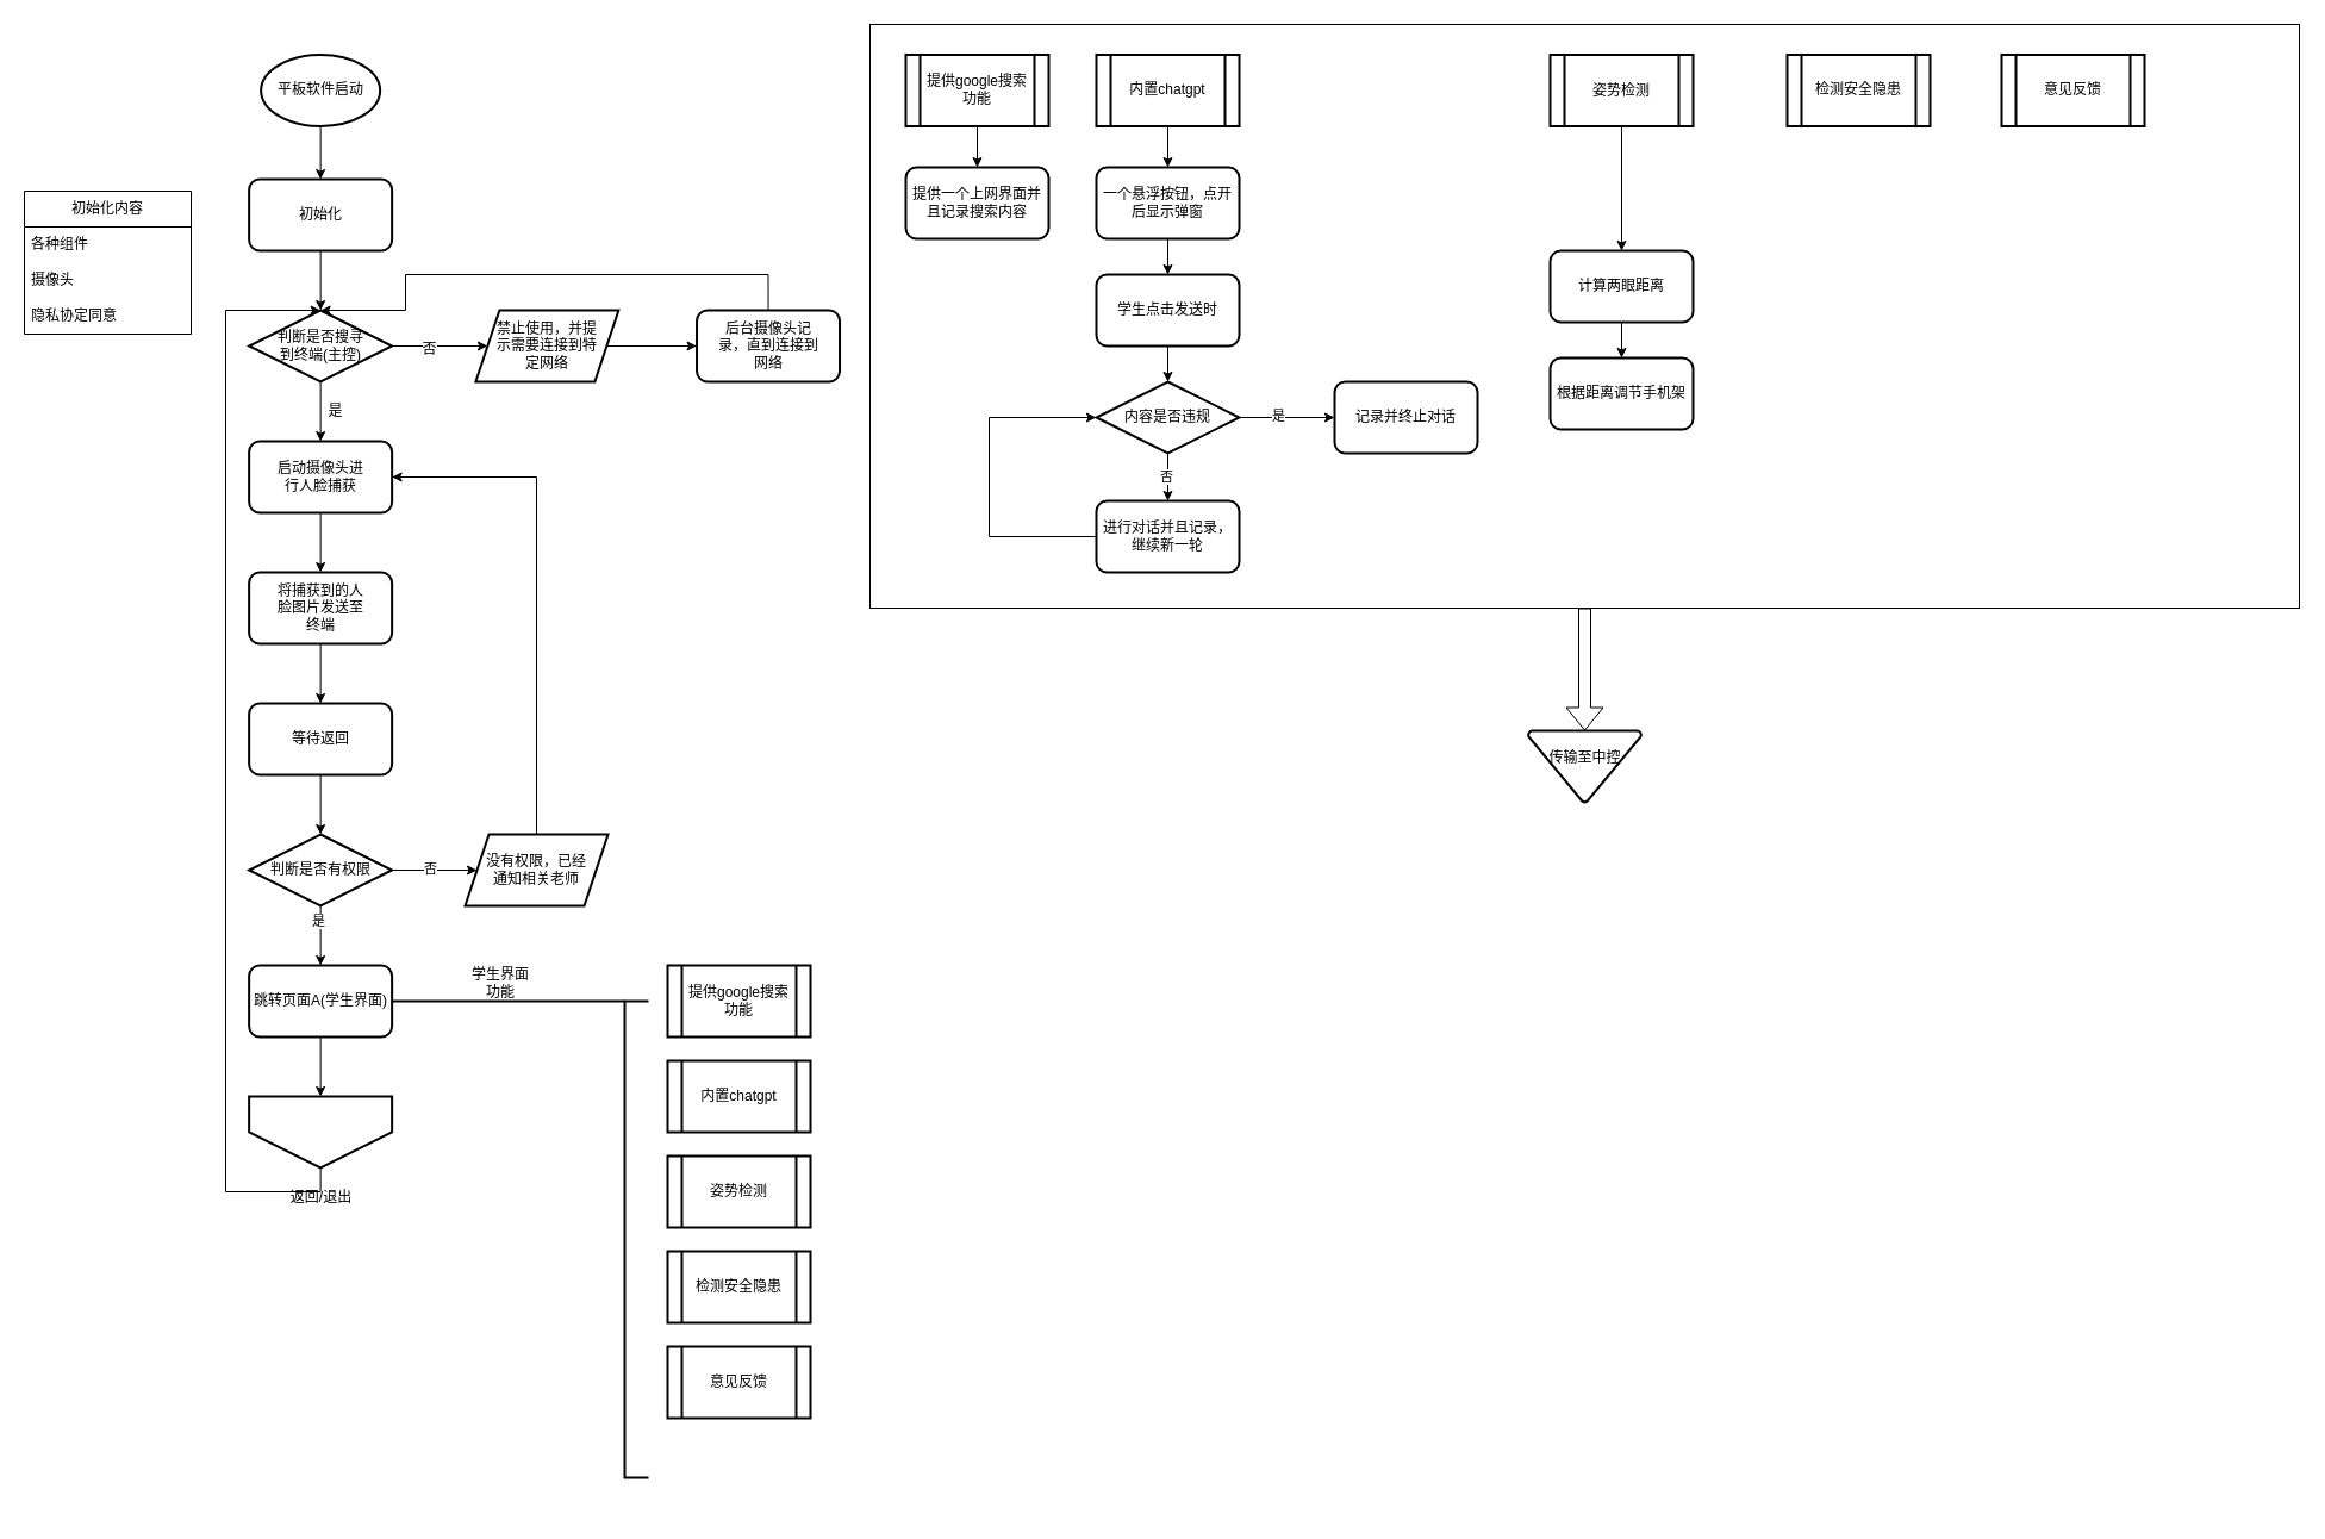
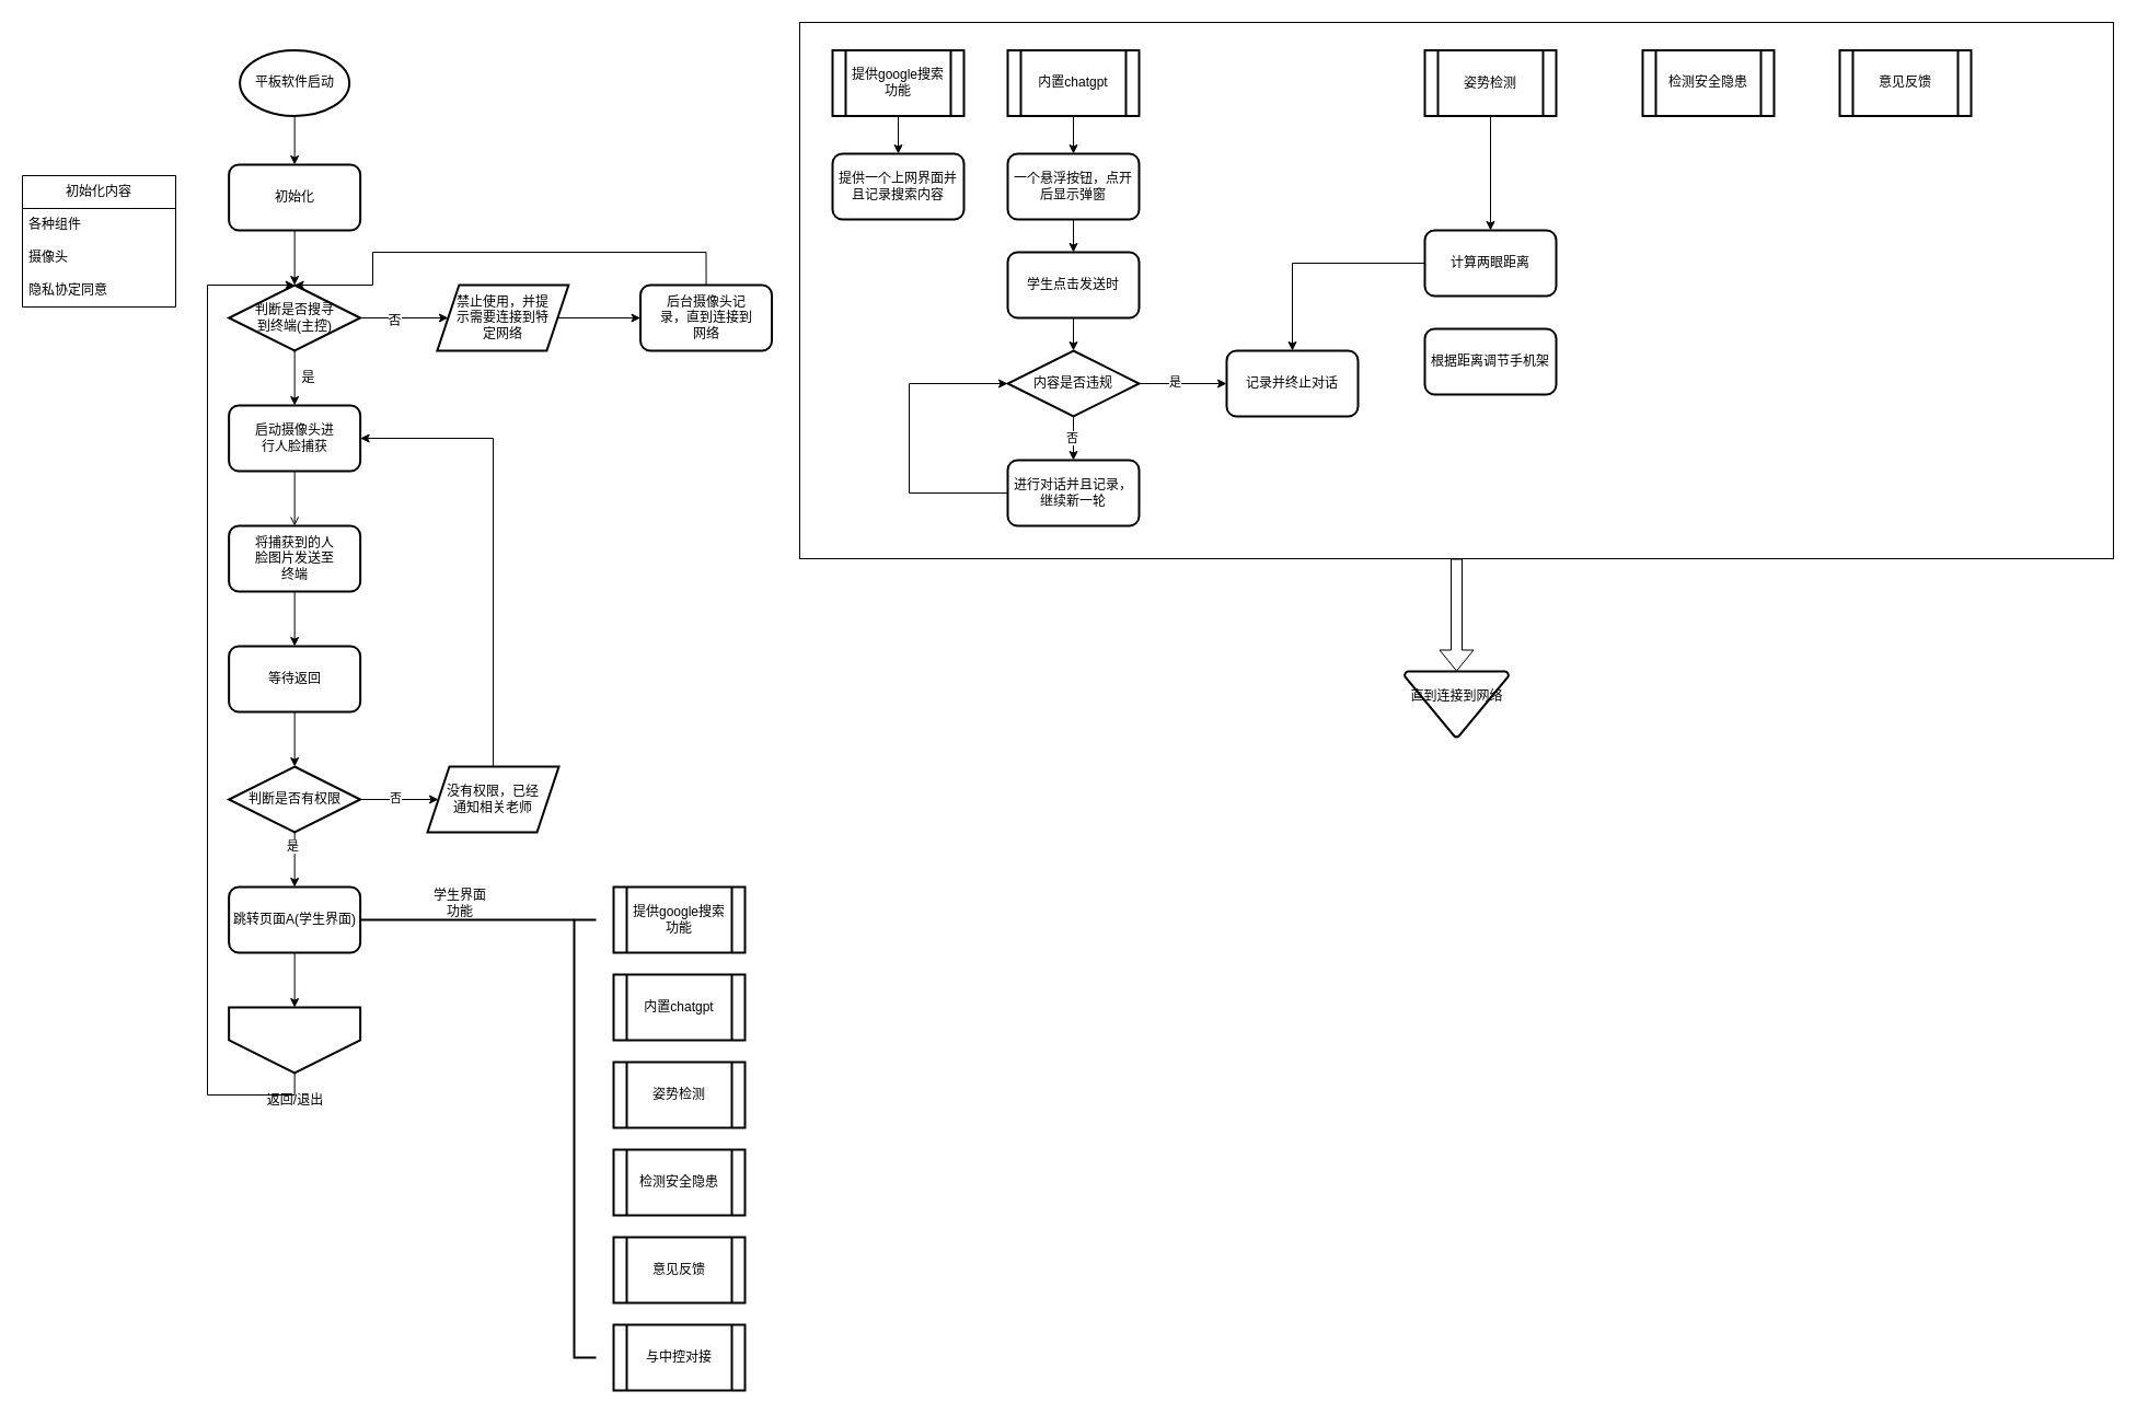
- <mxCell id="62" value="" style="edgeStyle=orthogonalEdgeStyle;rounded=0;orthogonalLoop=1;jettySize=auto;html=1;" parent="1" source="63" target="64" edge="1"><mxGeometry relative="1" as="geometry" /></mxCell>
+ <mxCell id="62" value="" style="edgeStyle=orthogonalEdgeStyle;rounded=0;orthogonalLoop=1;jettySize=auto;html=1;" parent="1" source="63" target="52" edge="1"><mxGeometry relative="1" as="geometry" /></mxCell>
- <mxCell id="13" value="" style="edgeStyle=orthogonalEdgeStyle;rounded=0;orthogonalLoop=1;jettySize=auto;html=1;fontFamily=Helvetica;fontSize=12;fontColor=default;labelBorderColor=none;labelBackgroundColor=none;" parent="1" source="14" target="16" edge="1"><mxGeometry relative="1" as="geometry" /></mxCell>
+ <mxCell id="13" value="" style="edgeStyle=orthogonalEdgeStyle;rounded=0;orthogonalLoop=1;jettySize=auto;html=1;fontFamily=Helvetica;fontSize=12;fontColor=default;labelBorderColor=none;labelBackgroundColor=none;endArrow=open;" parent="1" source="14" target="16" edge="1"><mxGeometry relative="1" as="geometry" /></mxCell>
- <mxCell id="67" value="传输至中控&lt;br&gt;&lt;div&gt;&lt;br/&gt;&lt;/div&gt;" style="strokeWidth=2;html=1;shape=mxgraph.flowchart.merge_or_storage;whiteSpace=wrap;" parent="1" vertex="1"><mxGeometry x="1282.5" y="613" width="95" height="60" as="geometry" /></mxCell>
+ <mxCell id="67" value="直到连接到网络&lt;br&gt;&lt;div&gt;&lt;br/&gt;&lt;/div&gt;" style="strokeWidth=2;html=1;shape=mxgraph.flowchart.merge_or_storage;whiteSpace=wrap;" parent="1" vertex="1"><mxGeometry x="1282.5" y="613" width="95" height="60" as="geometry" /></mxCell>
+ <mxCell id="38" value="与中控对接" style="shape=process;whiteSpace=wrap;html=1;backgroundOutline=1;strokeColor=default;strokeWidth=2;align=center;verticalAlign=middle;fontFamily=Helvetica;fontSize=12;fontColor=default;labelBorderColor=none;labelBackgroundColor=none;fillColor=default;" parent="1" vertex="1"><mxGeometry x="560.009" y="1210" width="120" height="60" as="geometry" /></mxCell>
